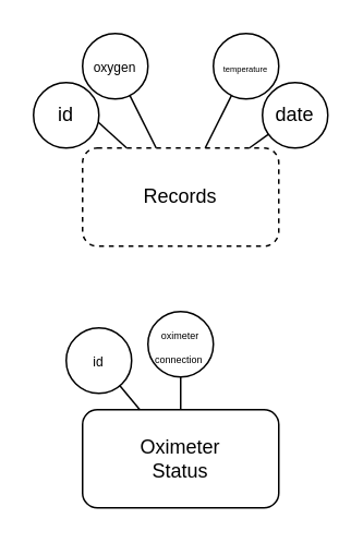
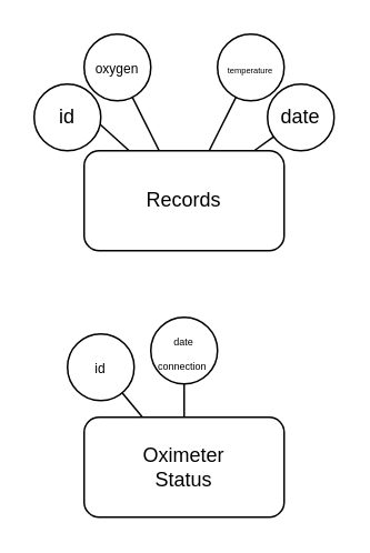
- <mxCell id="2" value="Records" style="rounded=1;whiteSpace=wrap;html=1;dashed=1;" parent="1" vertex="1"><mxGeometry x="50" y="90" width="120" height="60" as="geometry" /></mxCell>
+ <mxCell id="2" value="Records" style="rounded=1;whiteSpace=wrap;html=1;" parent="1" vertex="1"><mxGeometry x="50" y="90" width="120" height="60" as="geometry" /></mxCell>
- <mxCell id="12" value="&lt;font style=&quot;font-size: 6px&quot;&gt;oximeter&lt;br&gt;&lt;span style=&quot;text-align: left&quot;&gt;connection&lt;/span&gt;&lt;span style=&quot;padding: 0px ; margin: 0px ; text-align: left&quot;&gt;&amp;nbsp;&lt;/span&gt;&lt;br&gt;&lt;/font&gt;" style="ellipse;whiteSpace=wrap;html=1;aspect=fixed;" parent="1" vertex="1"><mxGeometry x="90" y="190" width="40" height="40" as="geometry" /></mxCell>
+ <mxCell id="12" value="&lt;font style=&quot;font-size: 6px&quot;&gt;date&lt;br&gt;&lt;span style=&quot;text-align: left&quot;&gt;connection&lt;/span&gt;&lt;span style=&quot;padding: 0px ; margin: 0px ; text-align: left&quot;&gt;&amp;nbsp;&lt;/span&gt;&lt;br&gt;&lt;/font&gt;" style="ellipse;whiteSpace=wrap;html=1;aspect=fixed;" parent="1" vertex="1"><mxGeometry x="90" y="190" width="40" height="40" as="geometry" /></mxCell>
